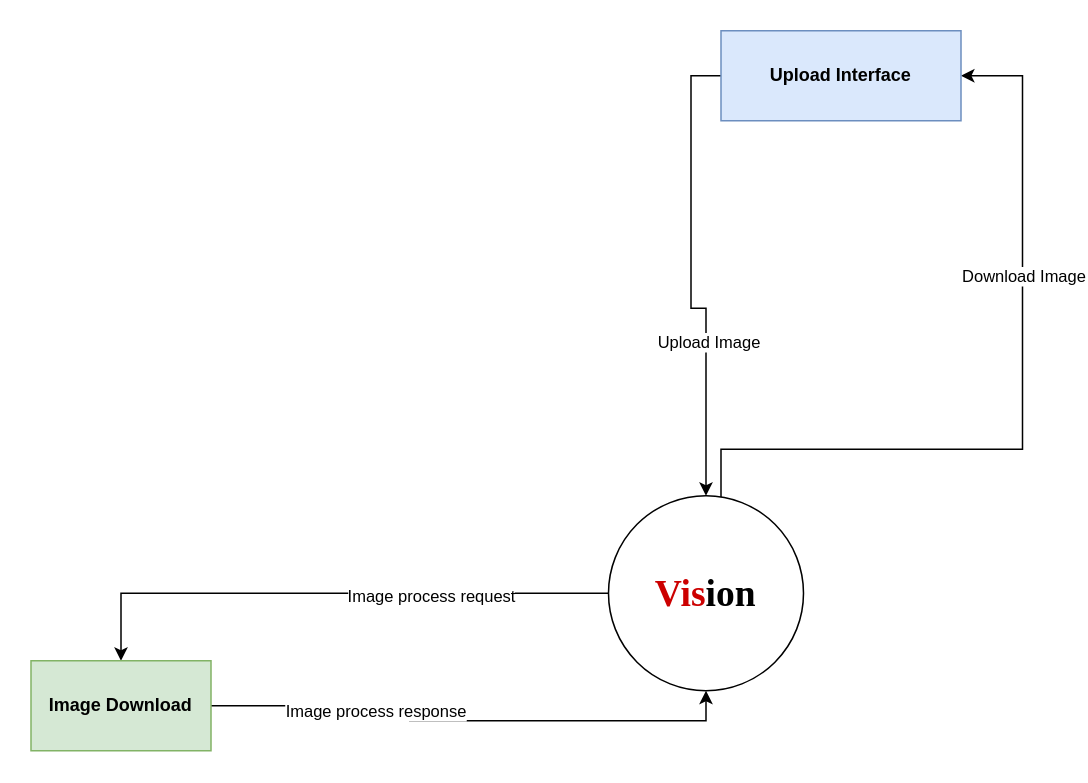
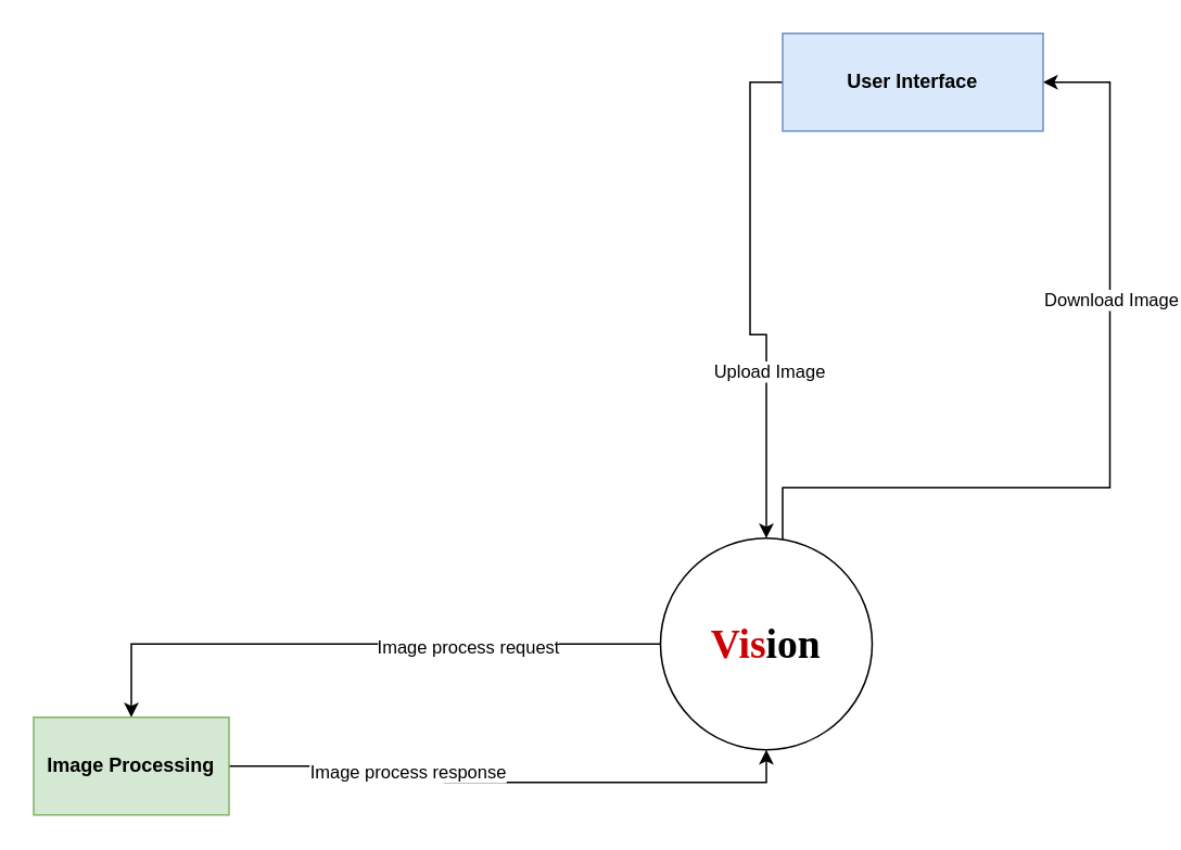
- <mxCell id="9" value="&lt;b&gt;Upload Interface&lt;/b&gt;" style="rounded=0;whiteSpace=wrap;html=1;fillColor=#dae8fc;strokeColor=#6c8ebf;" parent="1" vertex="1"><mxGeometry x="480" y="20" width="160" height="60" as="geometry" /></mxCell>
+ <mxCell id="9" value="&lt;b&gt;User Interface&lt;/b&gt;" style="rounded=0;whiteSpace=wrap;html=1;fillColor=#dae8fc;strokeColor=#6c8ebf;" parent="1" vertex="1"><mxGeometry x="480" y="20" width="160" height="60" as="geometry" /></mxCell>
- <mxCell id="12" value="&lt;b&gt;Image Download&lt;/b&gt;" style="rounded=0;whiteSpace=wrap;html=1;fillColor=#d5e8d4;strokeColor=#82b366;" parent="1" vertex="1"><mxGeometry x="20" y="440" width="120" height="60" as="geometry" /></mxCell>
+ <mxCell id="12" value="&lt;b&gt;Image Processing&lt;/b&gt;" style="rounded=0;whiteSpace=wrap;html=1;fillColor=#d5e8d4;strokeColor=#82b366;" parent="1" vertex="1"><mxGeometry x="20" y="440" width="120" height="60" as="geometry" /></mxCell>
